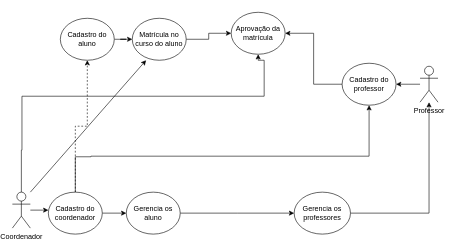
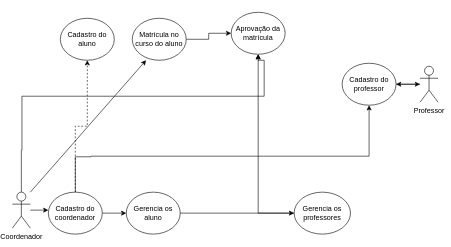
- <mxCell id="7" style="edgeStyle=orthogonalEdgeStyle;rounded=0;orthogonalLoop=1;jettySize=auto;html=1;entryX=0;entryY=0.5;entryDx=0;entryDy=0;" parent="1" source="8" target="10" edge="1"><mxGeometry relative="1" as="geometry" /></mxCell>
- <mxCell id="16" style="edgeStyle=orthogonalEdgeStyle;rounded=0;orthogonalLoop=1;jettySize=auto;html=1;entryX=1;entryY=0.5;entryDx=0;entryDy=0;" parent="1" source="17" target="15" edge="1"><mxGeometry relative="1" as="geometry" /></mxCell>
+ <mxCell id="16" style="edgeStyle=orthogonalEdgeStyle;rounded=0;orthogonalLoop=1;jettySize=auto;html=1;" parent="1" source="17" target="3" edge="1"><mxGeometry relative="1" as="geometry" /></mxCell>
- <mxCell id="13" style="edgeStyle=orthogonalEdgeStyle;rounded=0;orthogonalLoop=1;jettySize=auto;html=1;" parent="1" source="14" target="3" edge="1"><mxGeometry relative="1" as="geometry" /></mxCell>
+ <mxCell id="13" style="edgeStyle=orthogonalEdgeStyle;rounded=0;orthogonalLoop=1;jettySize=auto;html=1;" parent="1" source="14" target="15" edge="1"><mxGeometry relative="1" as="geometry" /></mxCell>
